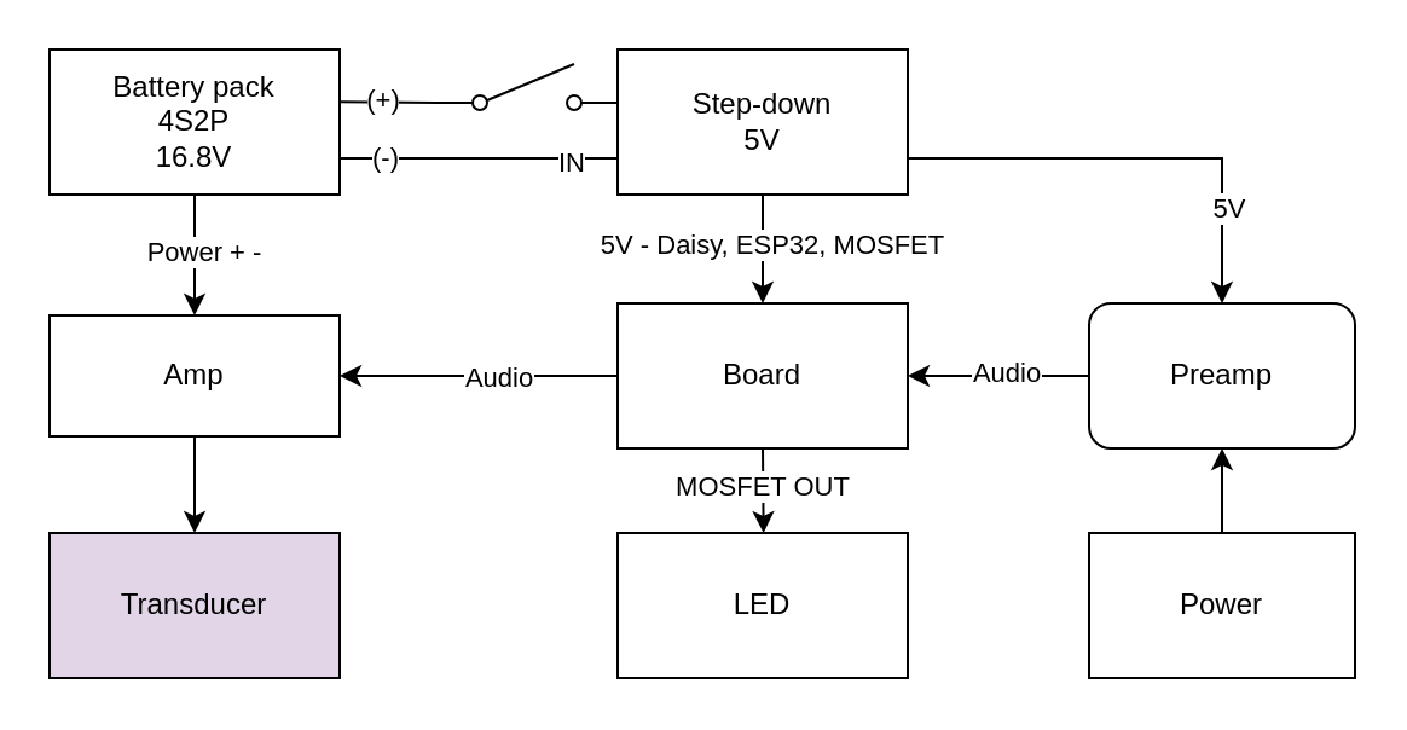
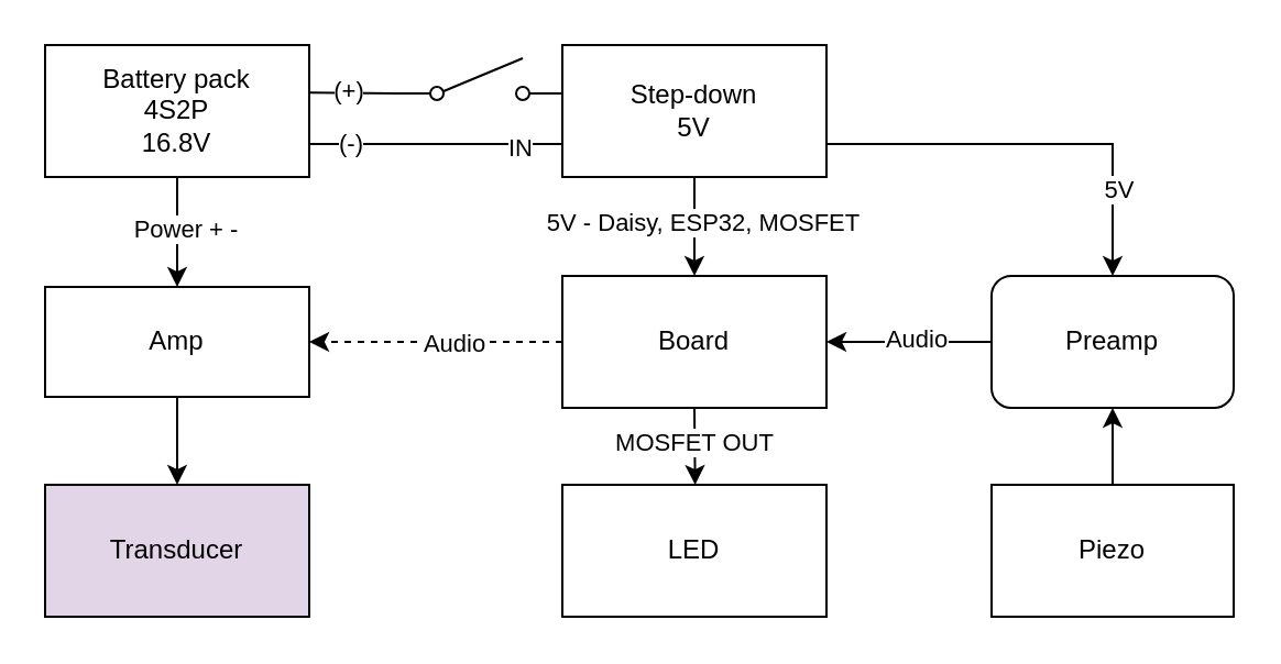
- <mxCell id="20" style="edgeStyle=orthogonalEdgeStyle;rounded=0;orthogonalLoop=1;jettySize=auto;html=1;exitX=0;exitY=0.5;exitDx=0;exitDy=0;" edge="1" parent="1" source="24" target="17"><mxGeometry relative="1" as="geometry" /></mxCell>
+ <mxCell id="20" style="edgeStyle=orthogonalEdgeStyle;rounded=0;orthogonalLoop=1;jettySize=auto;html=1;exitX=0;exitY=0.5;exitDx=0;exitDy=0;dashed=1;" edge="1" parent="1" source="24" target="17"><mxGeometry relative="1" as="geometry" /></mxCell>
- <mxCell id="26" value="Power" style="rounded=0;whiteSpace=wrap;html=1;" vertex="1" parent="1"><mxGeometry x="450" y="220" width="110" height="60" as="geometry" /></mxCell>
+ <mxCell id="26" value="Piezo" style="rounded=0;whiteSpace=wrap;html=1;" vertex="1" parent="1"><mxGeometry x="450" y="220" width="110" height="60" as="geometry" /></mxCell>
